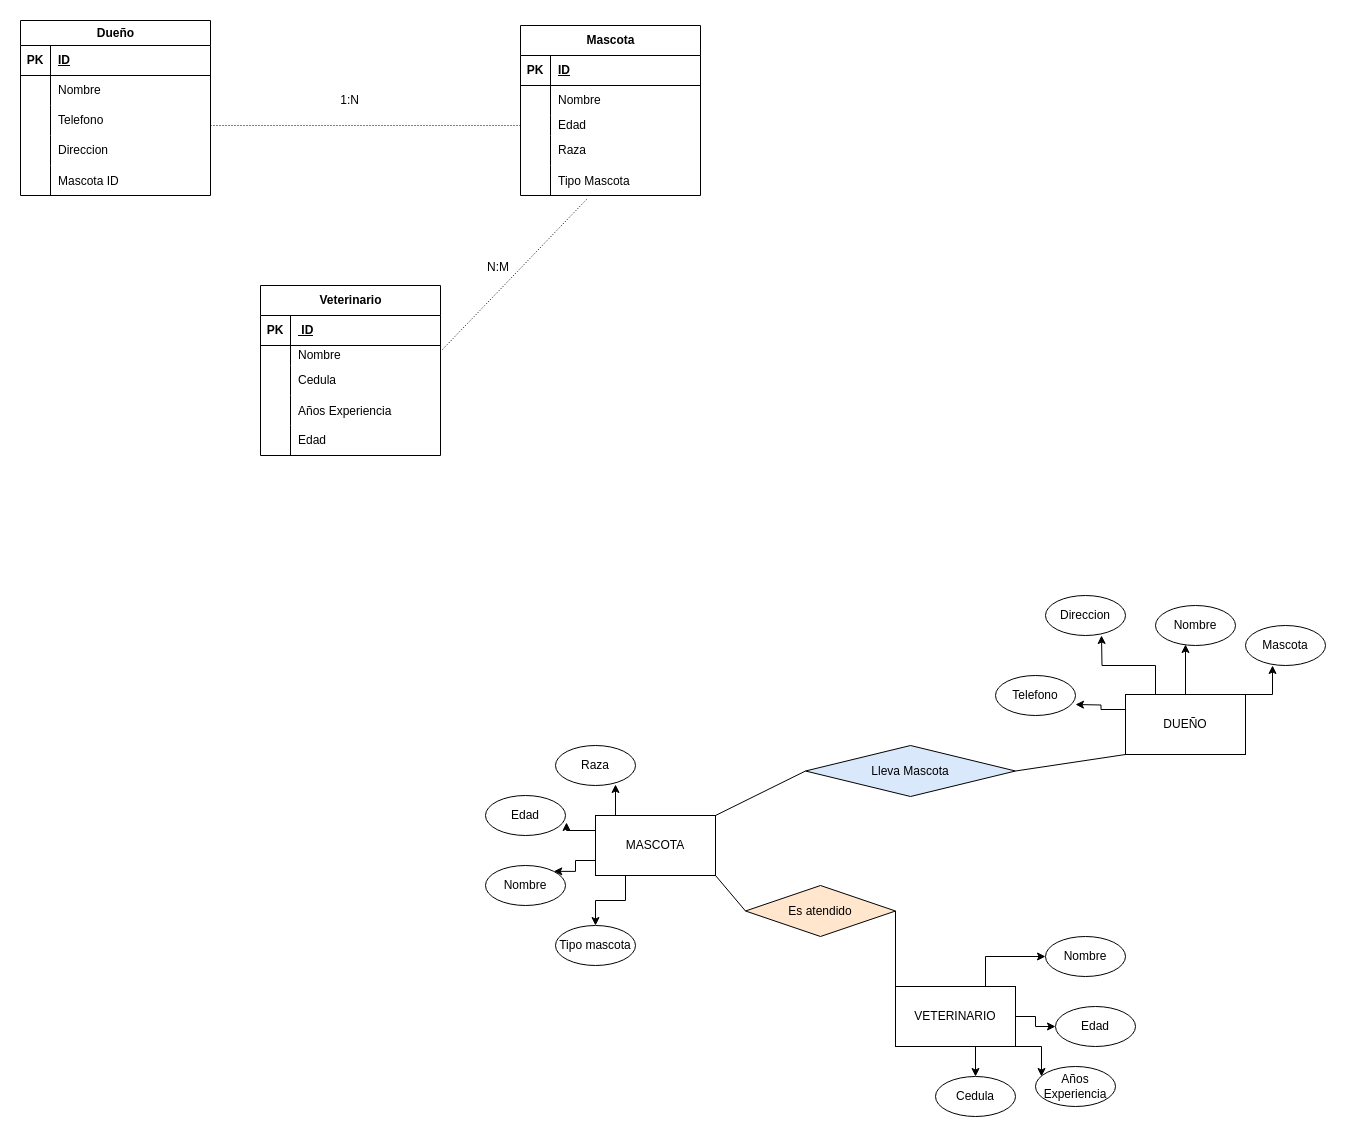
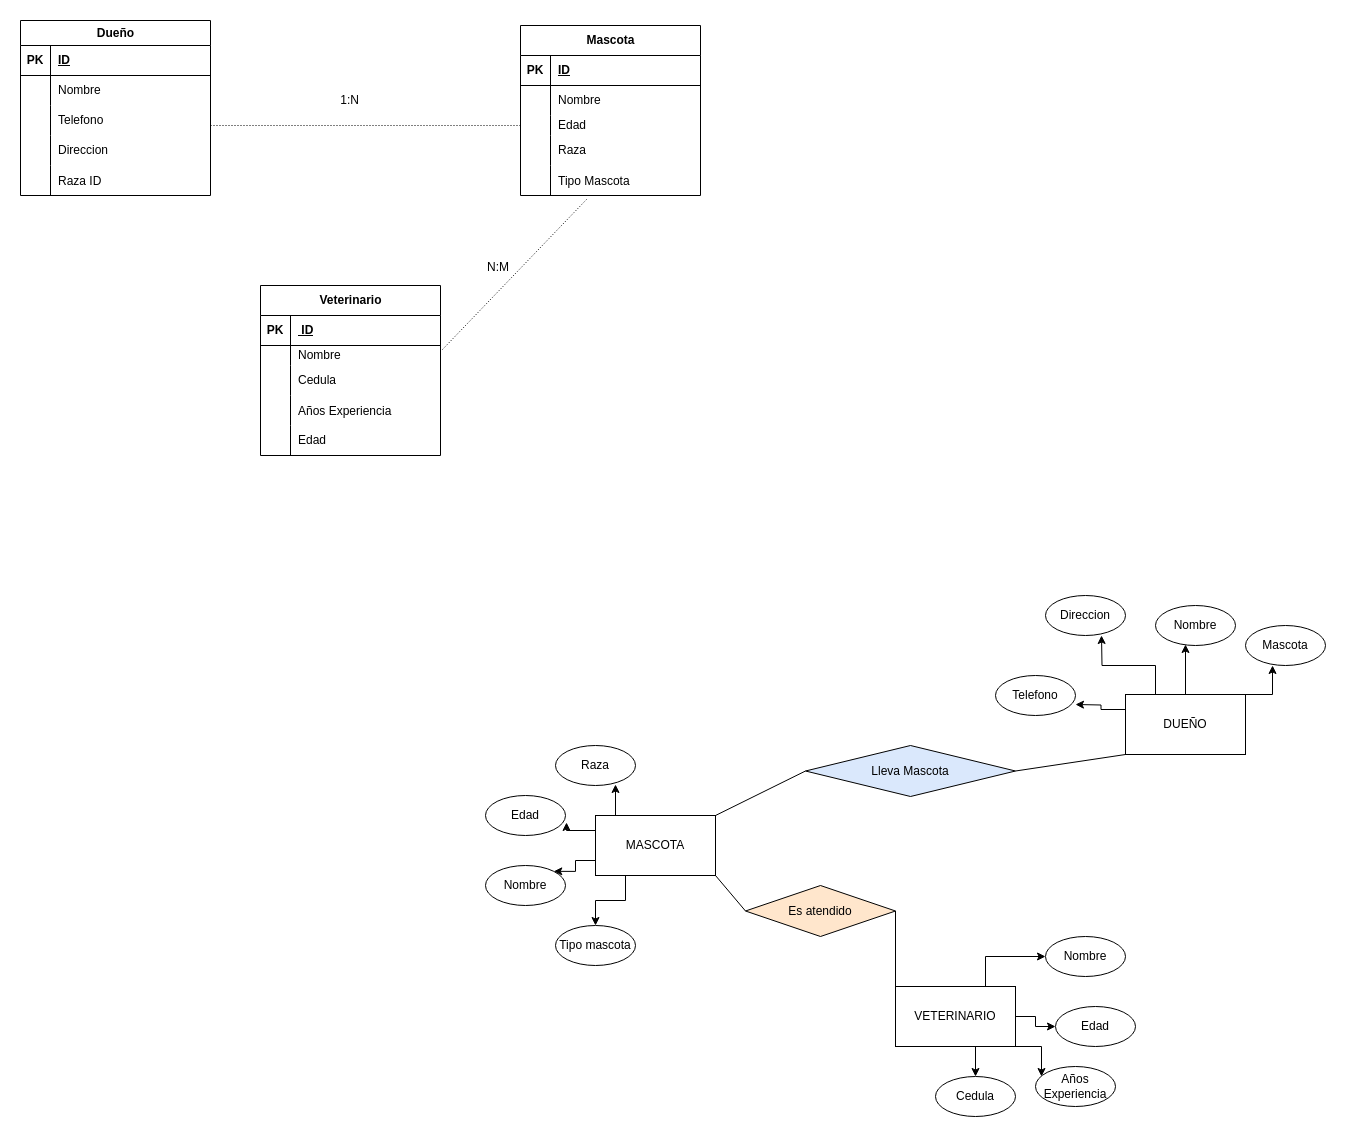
- <mxCell id="49" value="Mascota ID" style="shape=partialRectangle;connectable=0;fillColor=none;top=0;left=0;bottom=0;right=0;align=left;spacingLeft=6;overflow=hidden;" parent="47" vertex="1"><mxGeometry x="30" width="160" height="30" as="geometry"><mxRectangle width="160" height="30" as="alternateBounds" /></mxGeometry></mxCell>
+ <mxCell id="49" value="Raza ID" style="shape=partialRectangle;connectable=0;fillColor=none;top=0;left=0;bottom=0;right=0;align=left;spacingLeft=6;overflow=hidden;" parent="47" vertex="1"><mxGeometry x="30" width="160" height="30" as="geometry"><mxRectangle width="160" height="30" as="alternateBounds" /></mxGeometry></mxCell>
